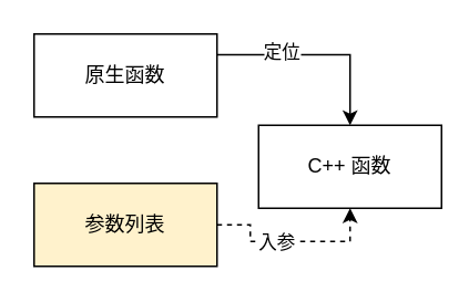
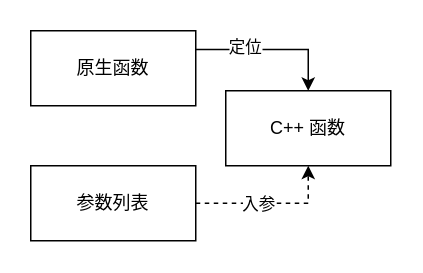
- <mxCell id="8" value="C++&amp;nbsp;函数" style="html=1;whiteSpace=wrap;" vertex="1" parent="1"><mxGeometry x="155" y="75" width="110" height="50" as="geometry" /></mxCell>
+ <mxCell id="8" value="C++&amp;nbsp;函数" style="html=1;whiteSpace=wrap;" vertex="1" parent="1"><mxGeometry x="150" y="60" width="110" height="50" as="geometry" /></mxCell>
- <mxCell id="7" value="参数列表" style="html=1;whiteSpace=wrap;fillColor=#fff2cc;" vertex="1" parent="1"><mxGeometry x="20" y="110" width="110" height="50" as="geometry" /></mxCell>
+ <mxCell id="7" value="参数列表" style="html=1;whiteSpace=wrap;" vertex="1" parent="1"><mxGeometry x="20" y="110" width="110" height="50" as="geometry" /></mxCell>
